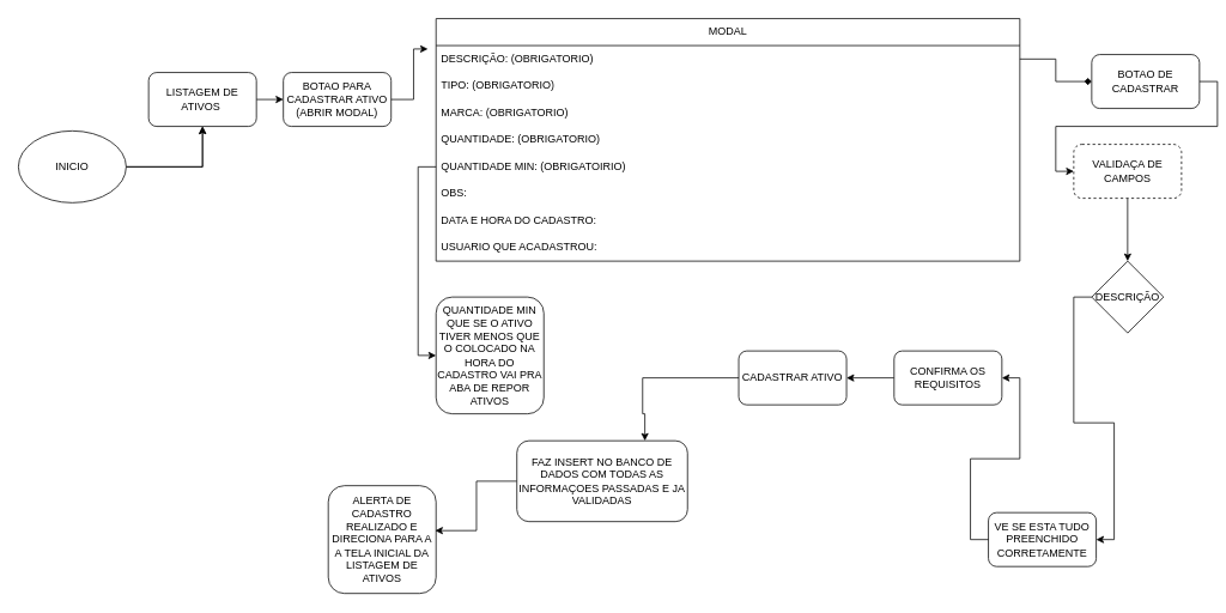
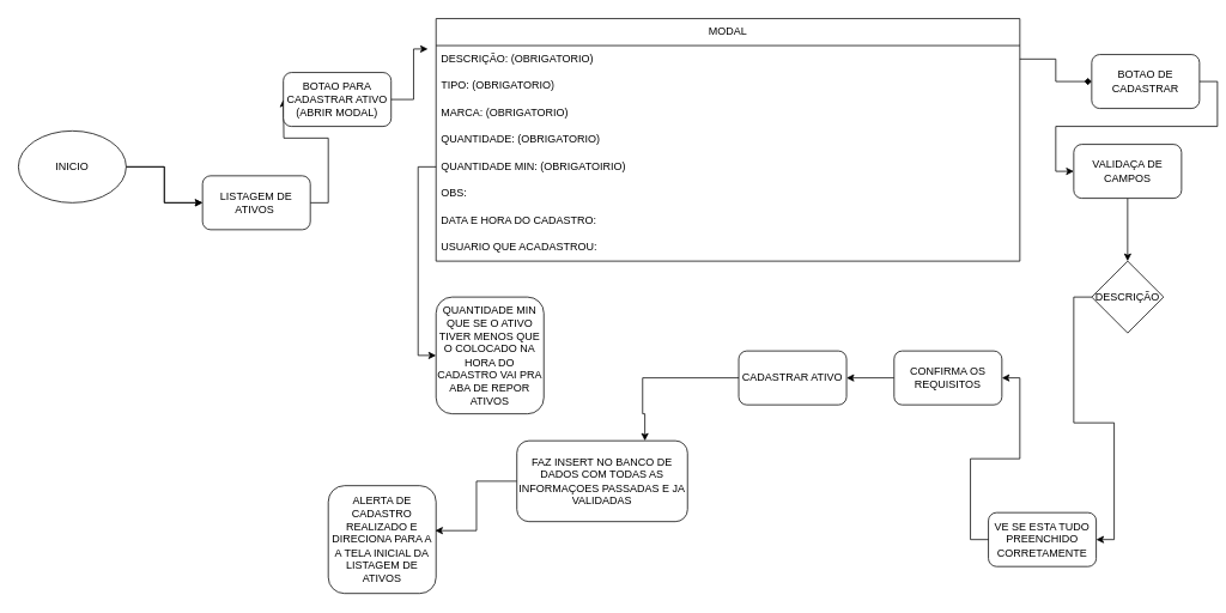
- <mxCell id="31" value="LISTAGEM DE ATIVOS&amp;nbsp;" style="rounded=1;whiteSpace=wrap;html=1;" vertex="1" parent="1"><mxGeometry x="165" y="80" width="120" height="60" as="geometry" /></mxCell>
+ <mxCell id="31" value="LISTAGEM DE ATIVOS&amp;nbsp;" style="rounded=1;whiteSpace=wrap;html=1;" vertex="1" parent="1"><mxGeometry x="225" y="195" width="120" height="60" as="geometry" /></mxCell>
- <mxCell id="17" value="VALIDAÇA DE CAMPOS" style="rounded=1;whiteSpace=wrap;html=1;dashed=1;" vertex="1" parent="1"><mxGeometry x="1195" y="160" width="120" height="60" as="geometry" /></mxCell>
+ <mxCell id="17" value="VALIDAÇA DE CAMPOS" style="rounded=1;whiteSpace=wrap;html=1;" vertex="1" parent="1"><mxGeometry x="1195" y="160" width="120" height="60" as="geometry" /></mxCell>
